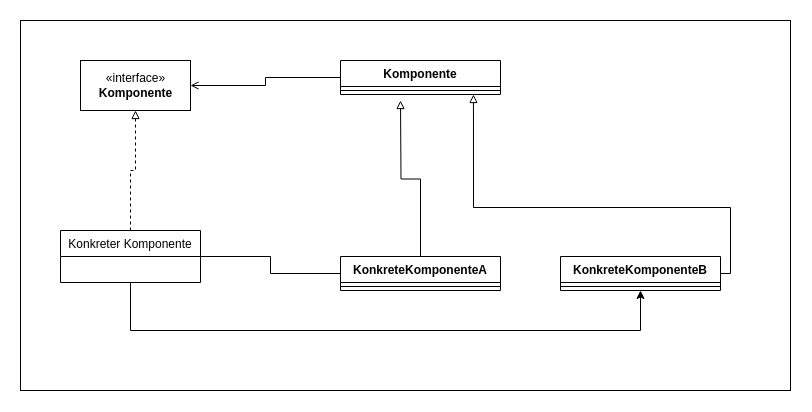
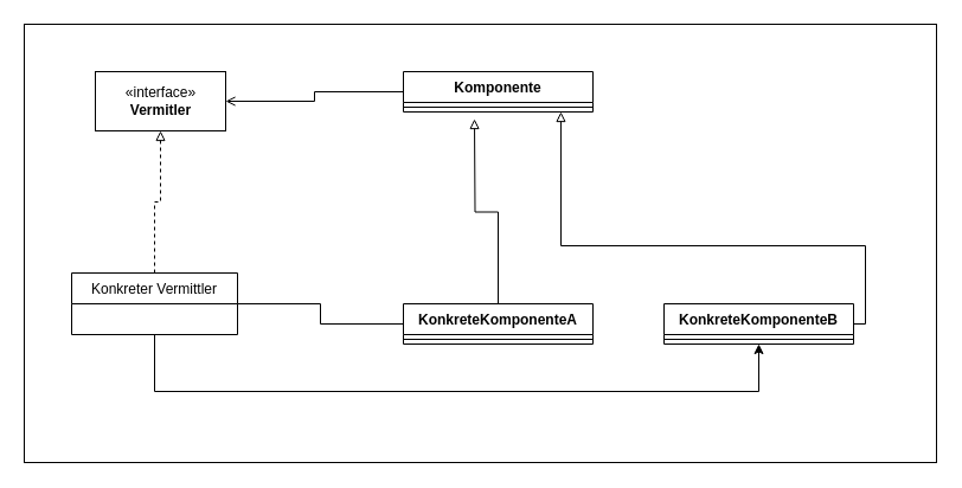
- <mxCell id="3" value="«interface»&lt;br&gt;&lt;b&gt;Komponente&lt;/b&gt;" style="html=1;" vertex="1" parent="1"><mxGeometry x="80" y="60" width="110" height="50" as="geometry" /></mxCell>
+ <mxCell id="3" value="«interface»&lt;br&gt;&lt;b&gt;Vermitler&lt;/b&gt;" style="html=1;" vertex="1" parent="1"><mxGeometry x="80" y="60" width="110" height="50" as="geometry" /></mxCell>
- <mxCell id="7" value="Konkreter Komponente" style="swimlane;fontStyle=0;childLayout=stackLayout;horizontal=1;startSize=26;fillColor=none;horizontalStack=0;resizeParent=1;resizeParentMax=0;resizeLast=0;collapsible=1;marginBottom=0;" vertex="1" parent="1"><mxGeometry x="60" y="230" width="140" height="52" as="geometry" /></mxCell>
+ <mxCell id="7" value="Konkreter Vermittler" style="swimlane;fontStyle=0;childLayout=stackLayout;horizontal=1;startSize=26;fillColor=none;horizontalStack=0;resizeParent=1;resizeParentMax=0;resizeLast=0;collapsible=1;marginBottom=0;" vertex="1" parent="1"><mxGeometry x="60" y="230" width="140" height="52" as="geometry" /></mxCell>
